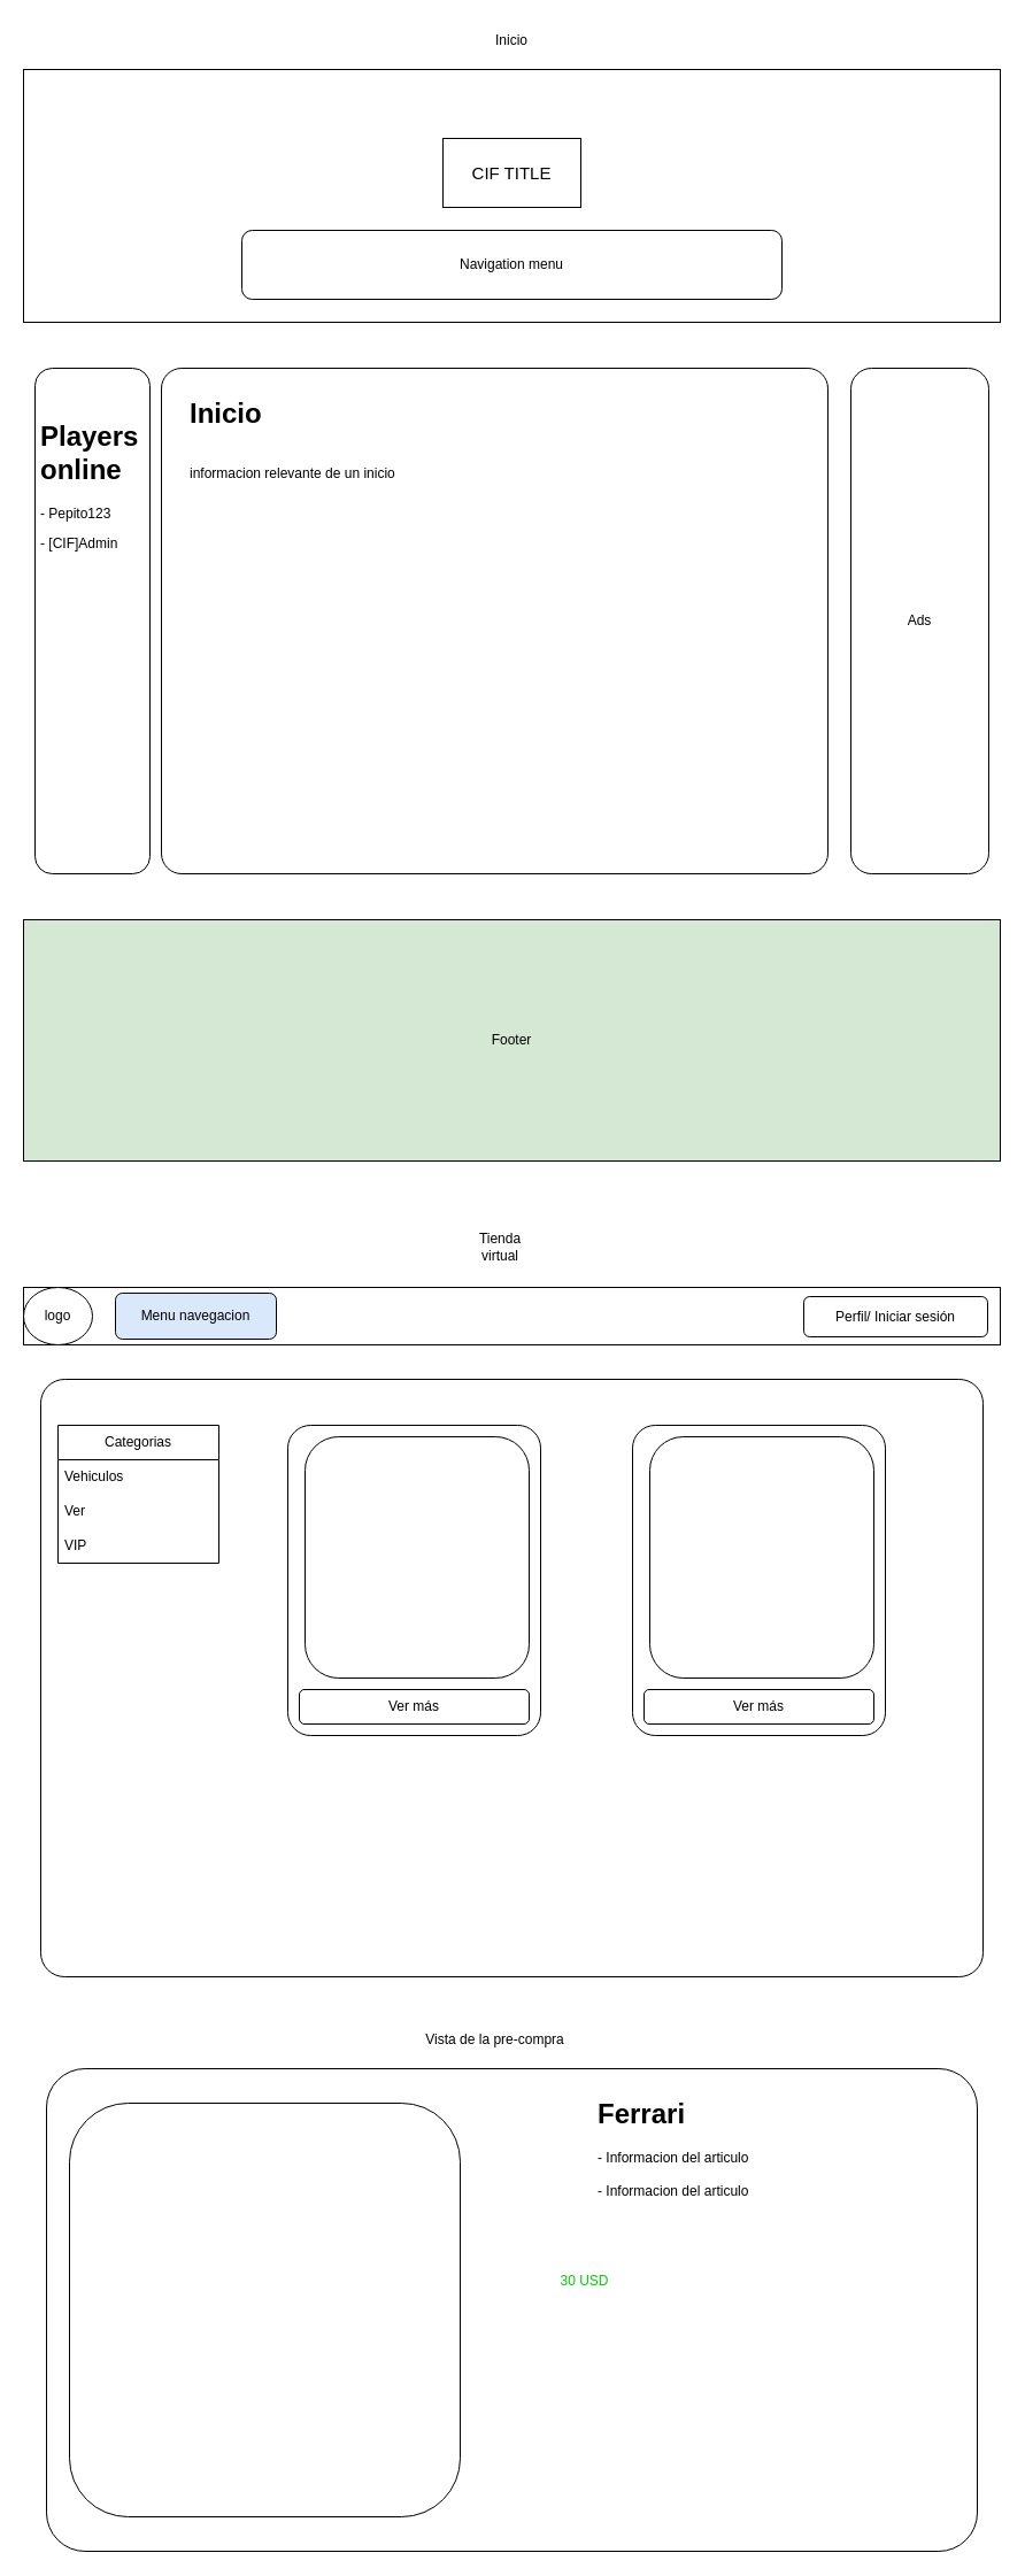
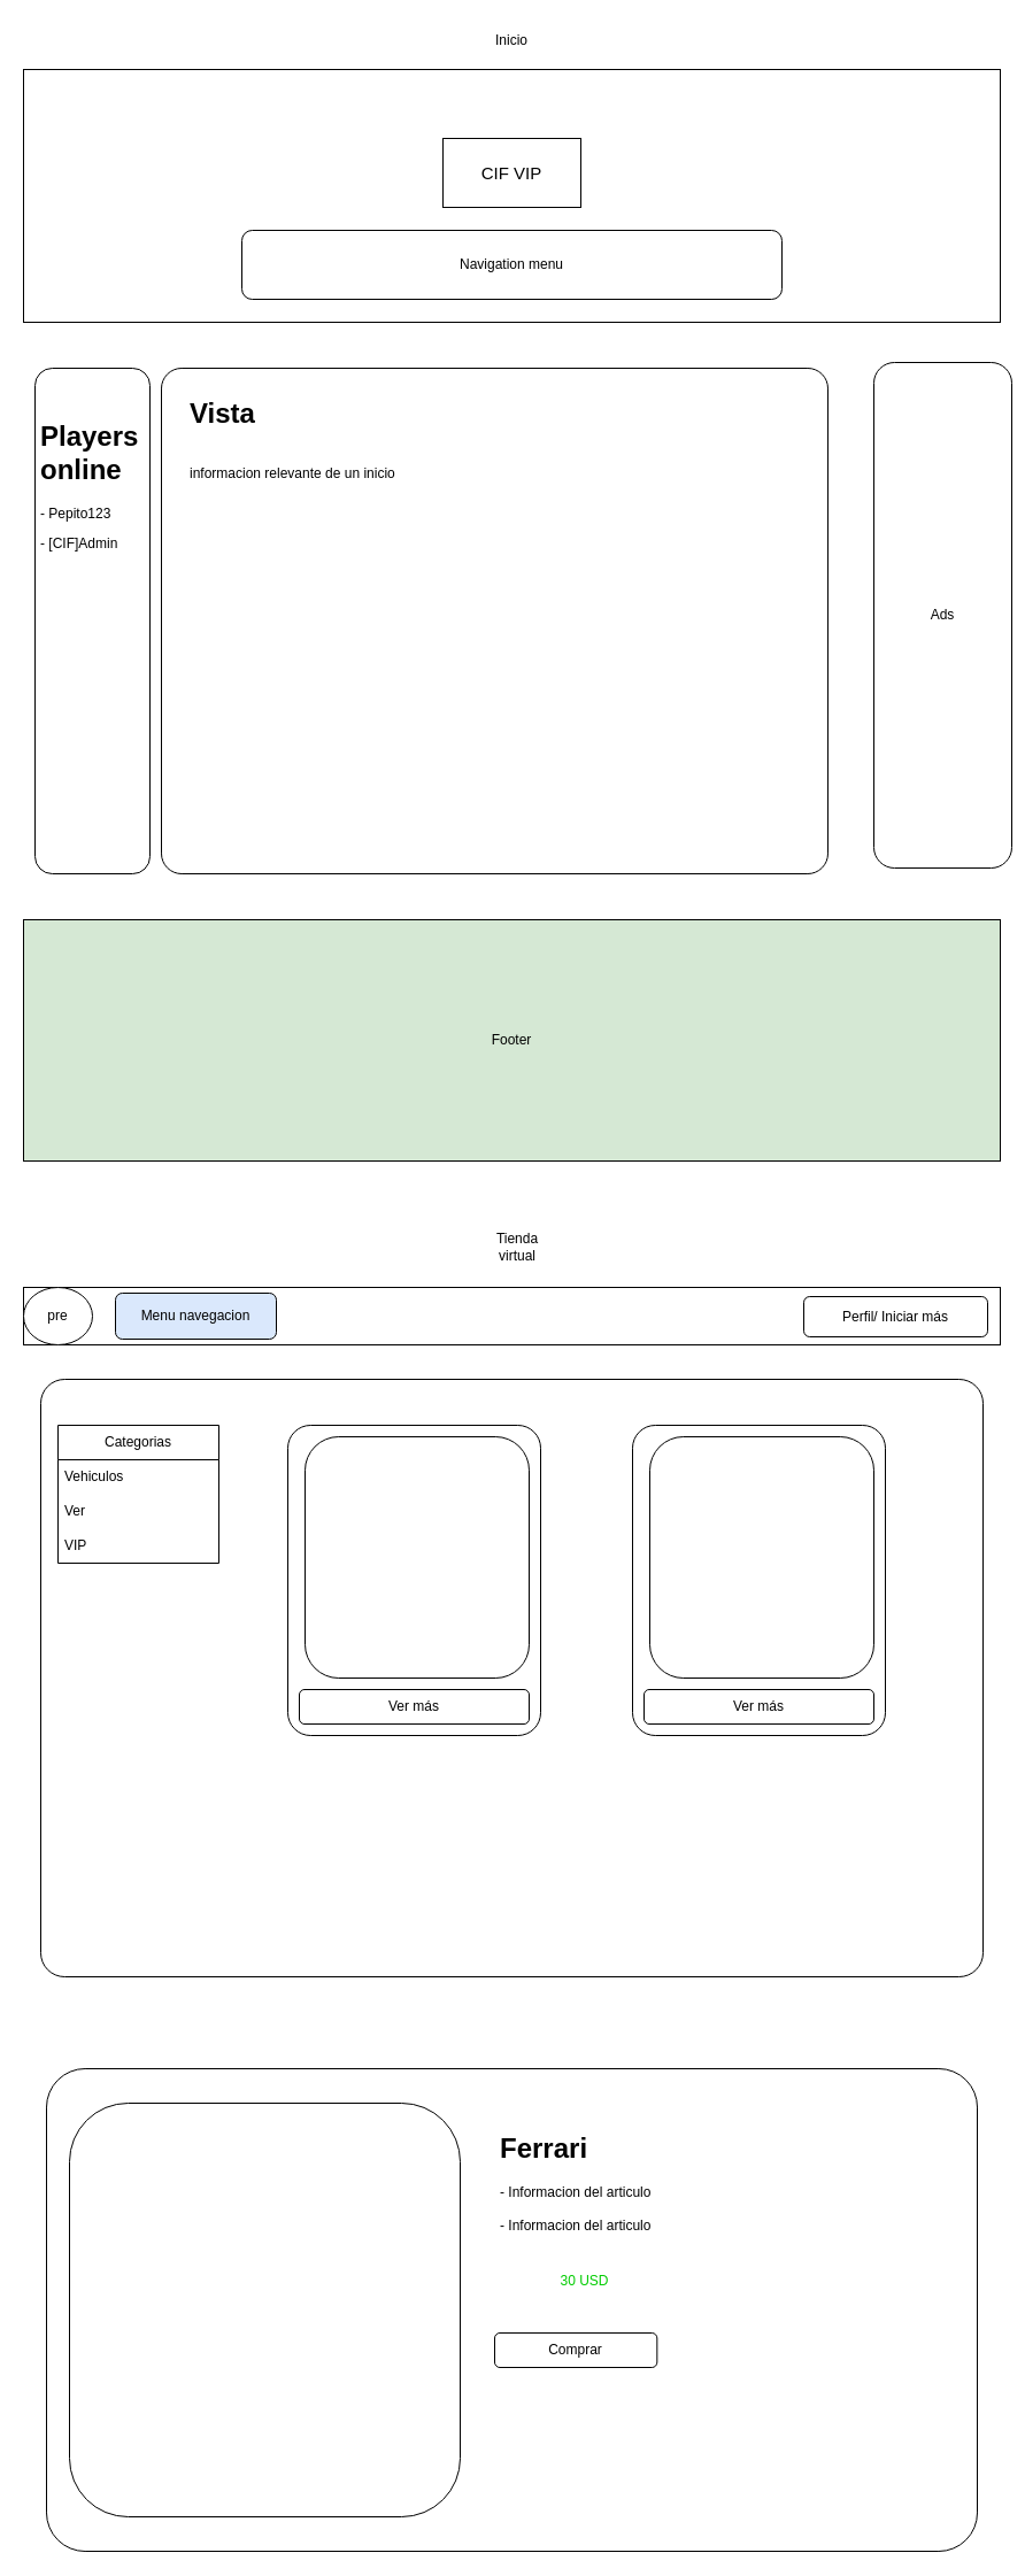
- <mxCell id="3" value="&lt;font style=&quot;font-size: 15px;&quot;&gt;CIF TITLE&lt;/font&gt;" style="rounded=0;whiteSpace=wrap;html=1;" vertex="1" parent="1"><mxGeometry x="385" y="120" width="120" height="60" as="geometry" /></mxCell>
+ <mxCell id="3" value="&lt;font style=&quot;font-size: 15px;&quot;&gt;CIF VIP&lt;/font&gt;" style="rounded=0;whiteSpace=wrap;html=1;" vertex="1" parent="1"><mxGeometry x="385" y="120" width="120" height="60" as="geometry" /></mxCell>
- <mxCell id="10" value="&lt;h1&gt;Inicio&lt;/h1&gt;&lt;div&gt;&lt;br&gt;&lt;/div&gt;&lt;div&gt;informacion relevante de un inicio&lt;/div&gt;" style="text;html=1;strokeColor=none;fillColor=none;spacing=5;spacingTop=-20;whiteSpace=wrap;overflow=hidden;rounded=0;" vertex="1" parent="1"><mxGeometry x="160" y="340" width="550" height="380" as="geometry" /></mxCell>
+ <mxCell id="10" value="&lt;h1&gt;Vista&lt;/h1&gt;&lt;div&gt;&lt;br&gt;&lt;/div&gt;&lt;div&gt;informacion relevante de un inicio&lt;/div&gt;" style="text;html=1;strokeColor=none;fillColor=none;spacing=5;spacingTop=-20;whiteSpace=wrap;overflow=hidden;rounded=0;" vertex="1" parent="1"><mxGeometry x="160" y="340" width="550" height="380" as="geometry" /></mxCell>
- <mxCell id="8" value="Ads" style="rounded=1;whiteSpace=wrap;html=1;" vertex="1" parent="1"><mxGeometry x="740" y="320" width="120" height="440" as="geometry" /></mxCell>
+ <mxCell id="8" value="Ads" style="rounded=1;whiteSpace=wrap;html=1;" vertex="1" parent="1"><mxGeometry x="760" y="315" width="120" height="440" as="geometry" /></mxCell>
- <mxCell id="12" value="Tienda virtual" style="text;html=1;strokeColor=none;fillColor=none;align=center;verticalAlign=middle;whiteSpace=wrap;rounded=0;" vertex="1" parent="1"><mxGeometry x="405" y="1070" width="60" height="30" as="geometry" /></mxCell>
+ <mxCell id="12" value="Tienda virtual" style="text;html=1;strokeColor=none;fillColor=none;align=center;verticalAlign=middle;whiteSpace=wrap;rounded=0;" vertex="1" parent="1"><mxGeometry x="420" y="1070" width="60" height="30" as="geometry" /></mxCell>
- <mxCell id="15" value="logo&lt;br&gt;" style="ellipse;whiteSpace=wrap;html=1;" vertex="1" parent="1"><mxGeometry y="1120" width="60" height="50" as="geometry" x="20" /></mxCell>
+ <mxCell id="15" value="pre&lt;br&gt;" style="ellipse;whiteSpace=wrap;html=1;" vertex="1" parent="1"><mxGeometry y="1120" width="60" height="50" as="geometry" x="20" /></mxCell>
- <mxCell id="29" value="Perfil/ Iniciar sesión" style="rounded=1;whiteSpace=wrap;html=1;" vertex="1" parent="1"><mxGeometry x="699" y="1128" width="160" height="35" as="geometry" /></mxCell>
+ <mxCell id="29" value="Perfil/ Iniciar más" style="rounded=1;whiteSpace=wrap;html=1;" vertex="1" parent="1"><mxGeometry x="699" y="1128" width="160" height="35" as="geometry" /></mxCell>
- <mxCell id="30" value="Vista de la pre-compra" style="text;html=1;strokeColor=none;fillColor=none;align=center;verticalAlign=middle;whiteSpace=wrap;rounded=0;" vertex="1" parent="1"><mxGeometry x="362.5" y="1760" width="135" height="30" as="geometry" /></mxCell>
- <mxCell id="34" value="&lt;h1&gt;Ferrari&lt;/h1&gt;&lt;div&gt;- Informacion del articulo&lt;/div&gt;&lt;div&gt;&lt;br&gt;&lt;/div&gt;- Informacion del articulo" style="text;html=1;strokeColor=none;fillColor=none;spacing=5;spacingTop=-20;whiteSpace=wrap;overflow=hidden;rounded=0;" vertex="1" parent="1"><mxGeometry x="515" y="1820" width="190" height="120" as="geometry" /></mxCell>
+ <mxCell id="34" value="&lt;h1&gt;Ferrari&lt;/h1&gt;&lt;div&gt;- Informacion del articulo&lt;/div&gt;&lt;div&gt;&lt;br&gt;&lt;/div&gt;- Informacion del articulo" style="text;html=1;strokeColor=none;fillColor=none;spacing=5;spacingTop=-20;whiteSpace=wrap;overflow=hidden;rounded=0;" vertex="1" parent="1"><mxGeometry x="430" y="1850" width="190" height="120" as="geometry" /></mxCell>
+ <mxCell id="36" value="Comprar" style="rounded=1;whiteSpace=wrap;html=1;" vertex="1" parent="1"><mxGeometry x="430" y="2030" width="141.34" height="30" as="geometry" /></mxCell>
